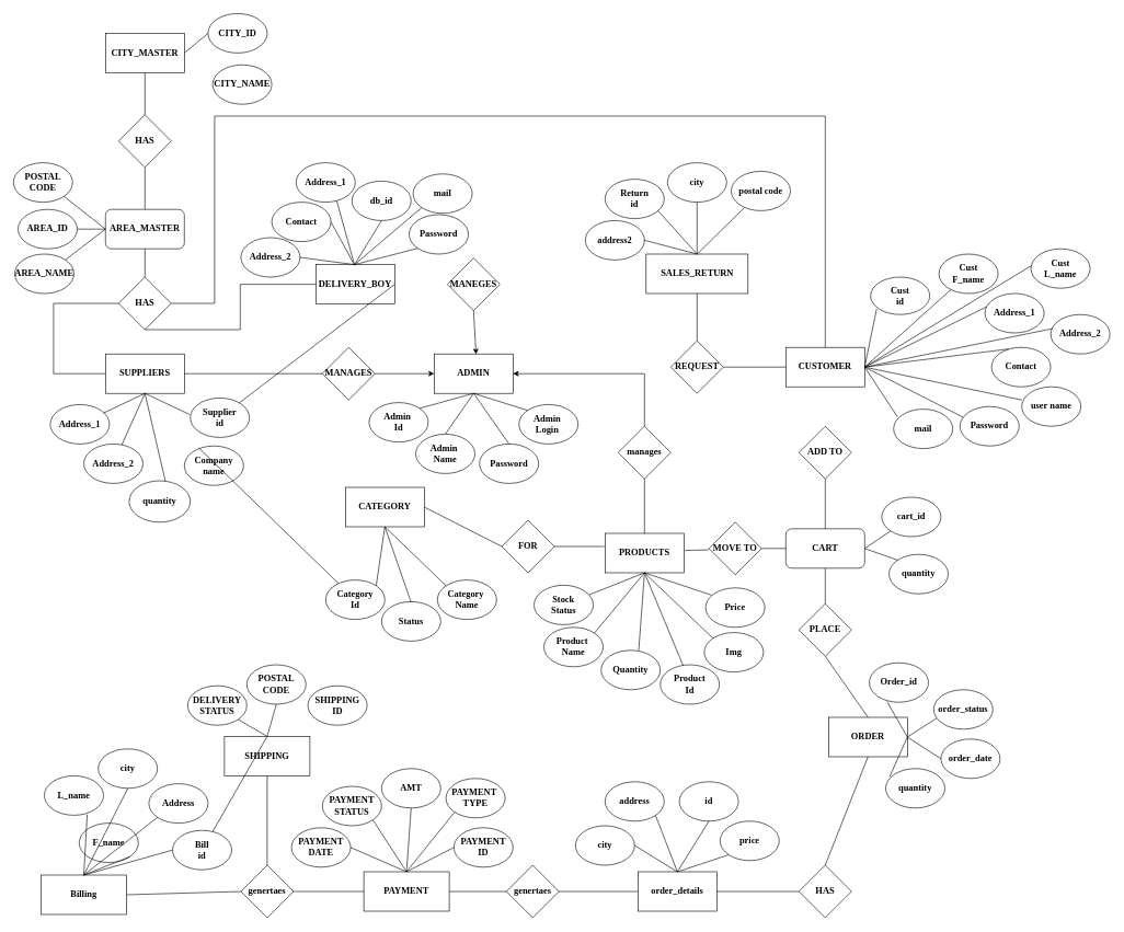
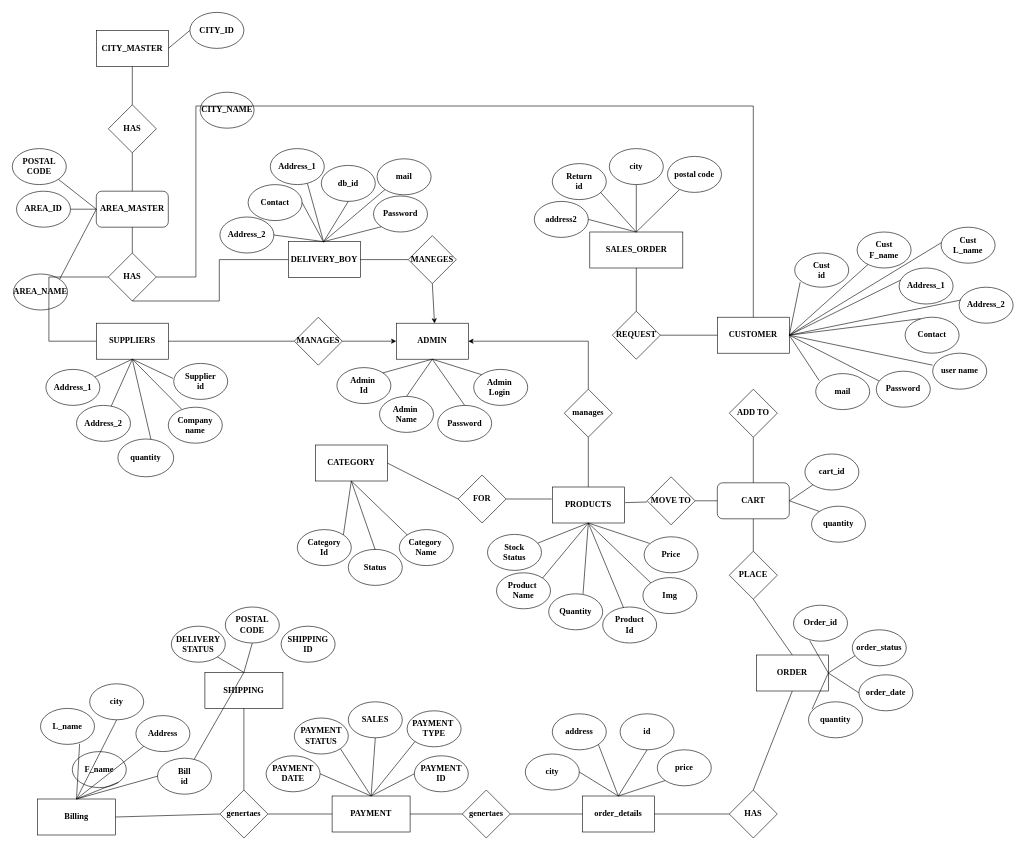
- <mxCell id="155" value="CITY_NAME" style="ellipse;whiteSpace=wrap;html=1;fontFamily=Times New Roman;fontSize=14;fillColor=none;strokeColor=#000000;fontColor=#000000;fontStyle=1" parent="1" vertex="1"><mxGeometry x="323" y="98" width="90" height="60" as="geometry" /></mxCell>
+ <mxCell id="155" value="CITY_NAME" style="ellipse;whiteSpace=wrap;html=1;fontFamily=Times New Roman;fontSize=14;fillColor=none;strokeColor=#000000;fontColor=#000000;fontStyle=1" parent="1" vertex="1"><mxGeometry x="333" y="153" width="90" height="60" as="geometry" /></mxCell>
- <mxCell id="157" value="AREA_NAME" style="ellipse;whiteSpace=wrap;html=1;fontFamily=Times New Roman;fontSize=14;fillColor=none;strokeColor=#000000;fontColor=#000000;fontStyle=1" parent="1" vertex="1"><mxGeometry x="22" y="386" width="90" height="60" as="geometry" /></mxCell>
+ <mxCell id="157" value="AREA_NAME" style="ellipse;whiteSpace=wrap;html=1;fontFamily=Times New Roman;fontSize=14;fillColor=none;strokeColor=#000000;fontColor=#000000;fontStyle=1" parent="1" vertex="1"><mxGeometry x="22" y="456" width="90" height="60" as="geometry" /></mxCell>
- <mxCell id="45" value="SALES_RETURN" style="rounded=0;whiteSpace=wrap;html=1;fontFamily=Times New Roman;fontSize=14;fillColor=none;strokeColor=#000000;fontColor=#000000;fontStyle=1" parent="1" vertex="1"><mxGeometry x="982.5" y="386" width="155" height="60" as="geometry" /></mxCell>
+ <mxCell id="45" value="SALES_ORDER" style="rounded=0;whiteSpace=wrap;html=1;fontFamily=Times New Roman;fontSize=14;fillColor=none;strokeColor=#000000;fontColor=#000000;fontStyle=1" parent="1" vertex="1"><mxGeometry x="982.5" y="386" width="155" height="60" as="geometry" /></mxCell>
- <mxCell id="131" value="" style="endArrow=none;html=1;fontColor=#000000;strokeColor=#000000;exitX=1;exitY=0.5;exitDx=0;exitDy=0;" parent="1" source="129" target="40" edge="1"><mxGeometry width="50" height="50" relative="1" as="geometry"><mxPoint x="277" y="658" as="sourcePoint" /><mxPoint x="327" y="608" as="targetPoint" /></mxGeometry></mxCell>
+ <mxCell id="131" value="" style="endArrow=none;html=1;fontColor=#000000;strokeColor=#000000;entryX=0;entryY=0.5;entryDx=0;entryDy=0;exitX=1;exitY=0.5;exitDx=0;exitDy=0;" parent="1" source="129" target="130" edge="1"><mxGeometry width="50" height="50" relative="1" as="geometry"><mxPoint x="277" y="658" as="sourcePoint" /><mxPoint x="327" y="608" as="targetPoint" /></mxGeometry></mxCell>
- <mxCell id="66" value="" style="endArrow=none;html=1;rounded=0;exitX=0.244;exitY=0.05;exitDx=0;exitDy=0;exitPerimeter=0;fontColor=#000000;fontFamily=Times New Roman;fontSize=14;fillColor=none;strokeColor=#000000;fontStyle=1;" parent="1" source="41" target="15" edge="1"><mxGeometry width="50" height="50" relative="1" as="geometry"><mxPoint x="296.82" y="686.787" as="sourcePoint" /><mxPoint x="370" y="638" as="targetPoint" /></mxGeometry></mxCell>
+ <mxCell id="66" value="" style="endArrow=none;html=1;rounded=0;exitX=0.244;exitY=0.05;exitDx=0;exitDy=0;exitPerimeter=0;entryX=0.5;entryY=1;entryDx=0;entryDy=0;fontColor=#000000;fontFamily=Times New Roman;fontSize=14;fillColor=none;strokeColor=#000000;fontStyle=1" parent="1" source="41" target="39" edge="1"><mxGeometry width="50" height="50" relative="1" as="geometry"><mxPoint x="296.82" y="686.787" as="sourcePoint" /><mxPoint x="370" y="638" as="targetPoint" /></mxGeometry></mxCell>
- <mxCell id="174" value="AMT" style="ellipse;whiteSpace=wrap;html=1;fontFamily=Times New Roman;fontSize=14;fillColor=none;strokeColor=#000000;fontColor=#000000;fontStyle=1" parent="1" vertex="1"><mxGeometry x="580" y="1169" width="90" height="60" as="geometry" /></mxCell>
+ <mxCell id="174" value="SALES" style="ellipse;whiteSpace=wrap;html=1;fontFamily=Times New Roman;fontSize=14;fillColor=none;strokeColor=#000000;fontColor=#000000;fontStyle=1" parent="1" vertex="1"><mxGeometry x="580" y="1169" width="90" height="60" as="geometry" /></mxCell>
